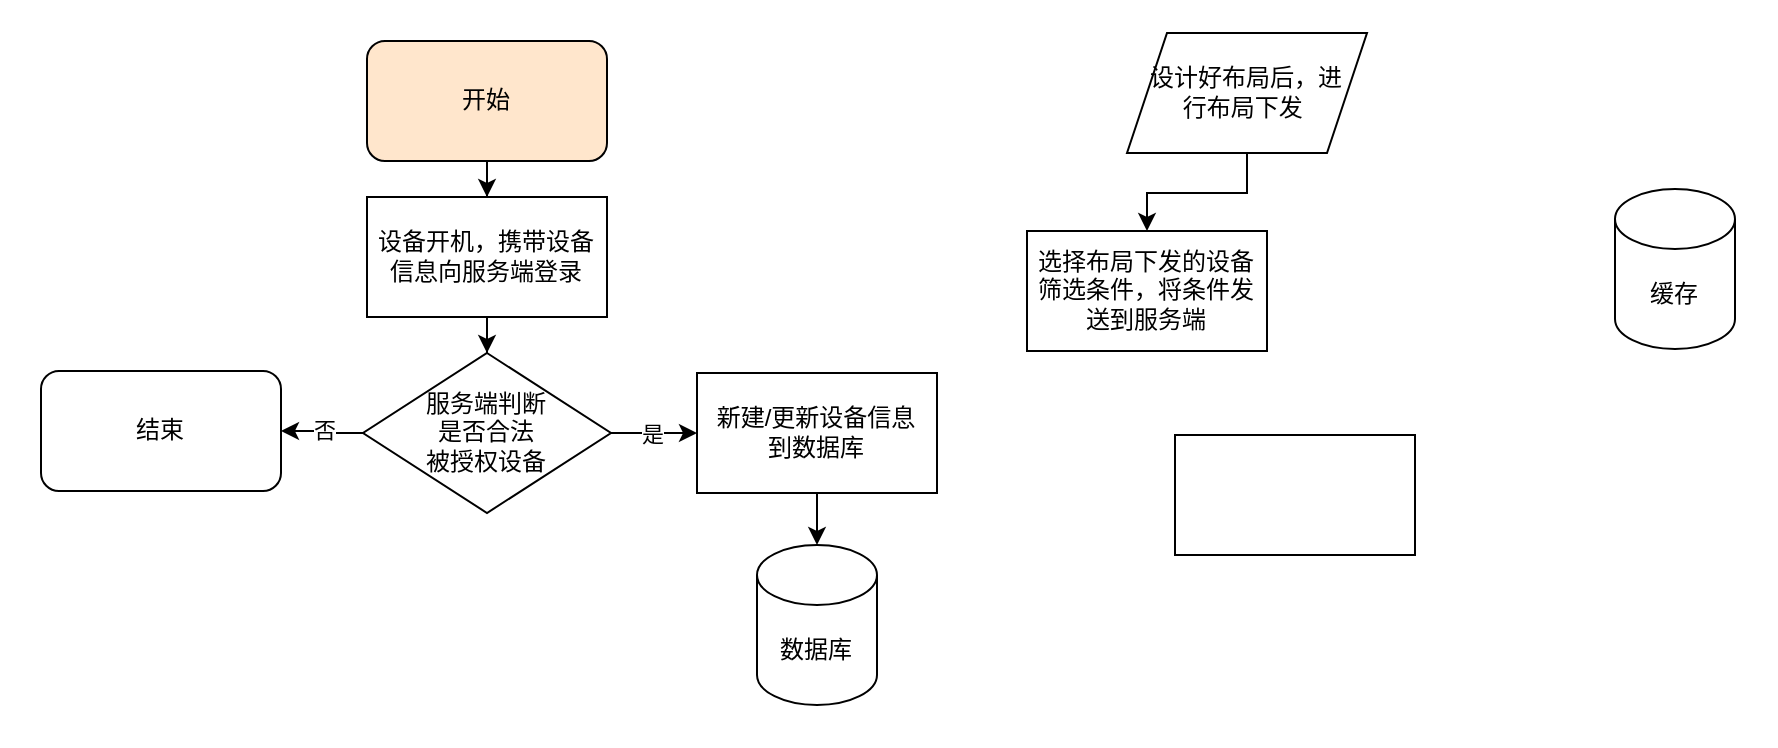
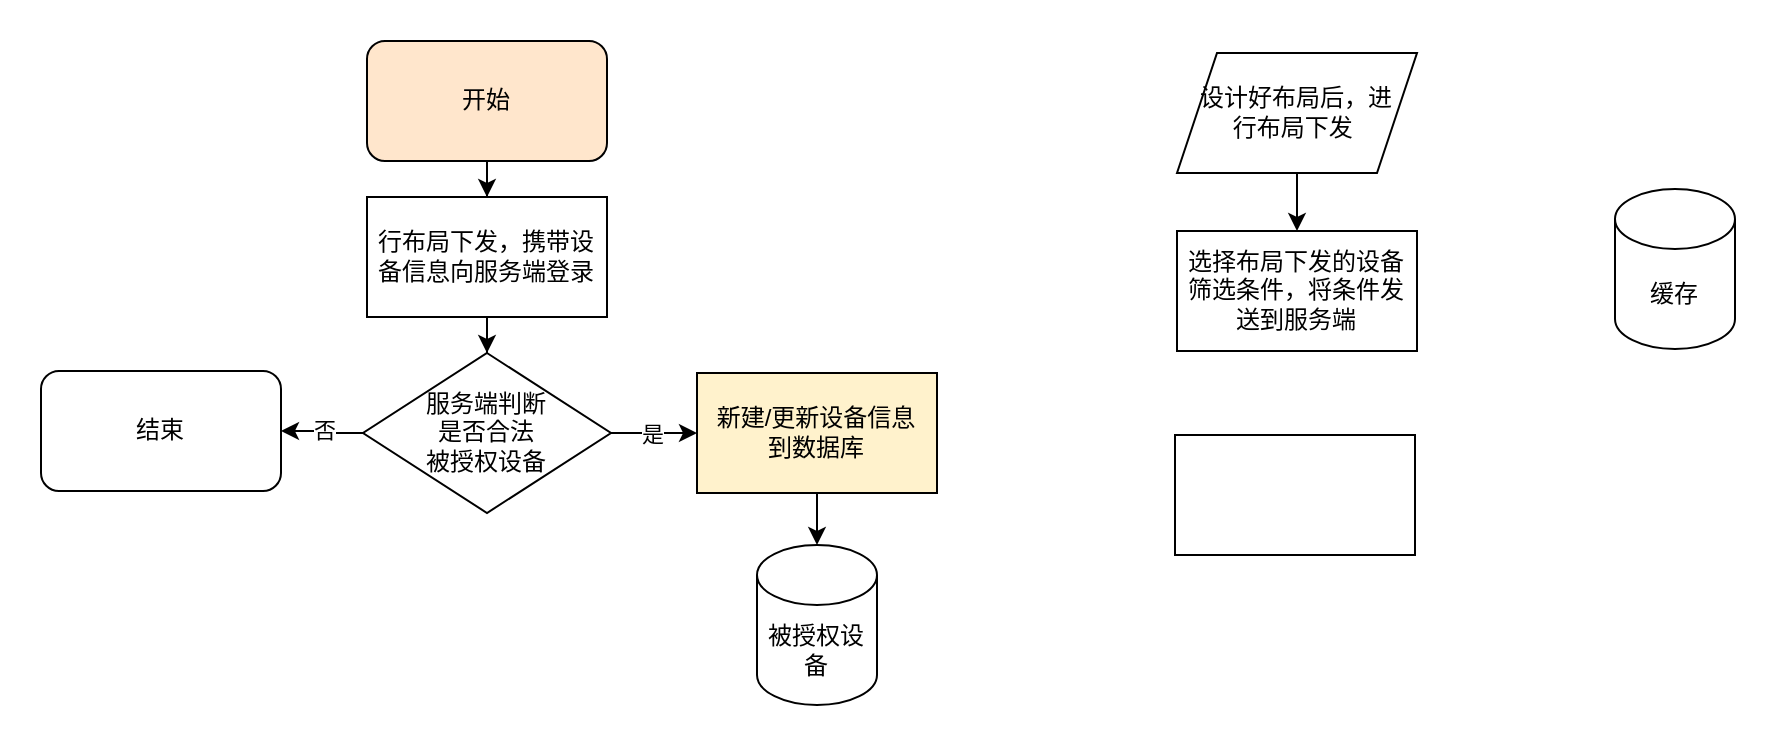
- <mxCell id="17" value="设计好布局后，进&lt;div&gt;行布局下发&amp;nbsp;&lt;/div&gt;" style="shape=parallelogram;perimeter=parallelogramPerimeter;whiteSpace=wrap;html=1;fixedSize=1;" vertex="1" parent="1"><mxGeometry x="563" y="16" width="120" height="60" as="geometry" /></mxCell>
+ <mxCell id="17" value="设计好布局后，进&lt;div&gt;行布局下发&amp;nbsp;&lt;/div&gt;" style="shape=parallelogram;perimeter=parallelogramPerimeter;whiteSpace=wrap;html=1;fixedSize=1;" vertex="1" parent="1"><mxGeometry x="588" y="26" width="120" height="60" as="geometry" /></mxCell>
- <mxCell id="5" value="设备开机，携带设备信息向服务端登录" style="rounded=0;whiteSpace=wrap;html=1;" vertex="1" parent="1"><mxGeometry x="183" y="98" width="120" height="60" as="geometry" /></mxCell>
+ <mxCell id="5" value="行布局下发，携带设备信息向服务端登录" style="rounded=0;whiteSpace=wrap;html=1;" vertex="1" parent="1"><mxGeometry x="183" y="98" width="120" height="60" as="geometry" /></mxCell>
- <mxCell id="14" value="选择布局下发的设备筛选条件，将条件发送到服务端" style="rounded=0;whiteSpace=wrap;html=1;" vertex="1" parent="1"><mxGeometry x="513" y="115" width="120" height="60" as="geometry" /></mxCell>
+ <mxCell id="14" value="选择布局下发的设备筛选条件，将条件发送到服务端" style="rounded=0;whiteSpace=wrap;html=1;" vertex="1" parent="1"><mxGeometry x="588" y="115" width="120" height="60" as="geometry" /></mxCell>
- <mxCell id="13" value="新建/更新设备信息&lt;div&gt;到数据库&lt;/div&gt;" style="rounded=0;whiteSpace=wrap;html=1;" vertex="1" parent="1"><mxGeometry x="348" y="186" width="120" height="60" as="geometry" /></mxCell>
+ <mxCell id="13" value="新建/更新设备信息&lt;div&gt;到数据库&lt;/div&gt;" style="rounded=0;whiteSpace=wrap;html=1;fillColor=#fff2cc;" vertex="1" parent="1"><mxGeometry x="348" y="186" width="120" height="60" as="geometry" /></mxCell>
- <mxCell id="18" value="数据库" style="shape=cylinder3;whiteSpace=wrap;html=1;boundedLbl=1;backgroundOutline=1;size=15;" vertex="1" parent="1"><mxGeometry x="378" y="272" width="60" height="80" as="geometry" /></mxCell>
+ <mxCell id="18" value="被授权设备" style="shape=cylinder3;whiteSpace=wrap;html=1;boundedLbl=1;backgroundOutline=1;size=15;" vertex="1" parent="1"><mxGeometry x="378" y="272" width="60" height="80" as="geometry" /></mxCell>
